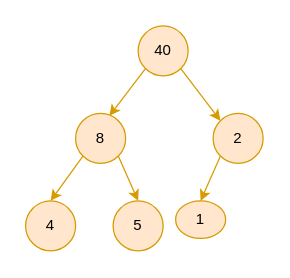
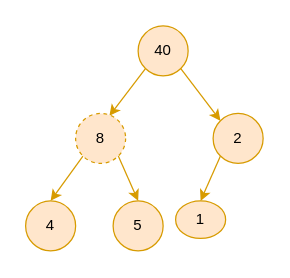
- <mxCell id="7" value="8" style="ellipse;whiteSpace=wrap;html=1;aspect=fixed;fillColor=#ffe6cc;strokeColor=#d79b00;" vertex="1" parent="1"><mxGeometry x="60" y="90" width="40" height="40" as="geometry" /></mxCell>
+ <mxCell id="7" value="8" style="ellipse;whiteSpace=wrap;html=1;aspect=fixed;fillColor=#ffe6cc;strokeColor=#d79b00;dashed=1;" vertex="1" parent="1"><mxGeometry x="60" y="90" width="40" height="40" as="geometry" /></mxCell>
